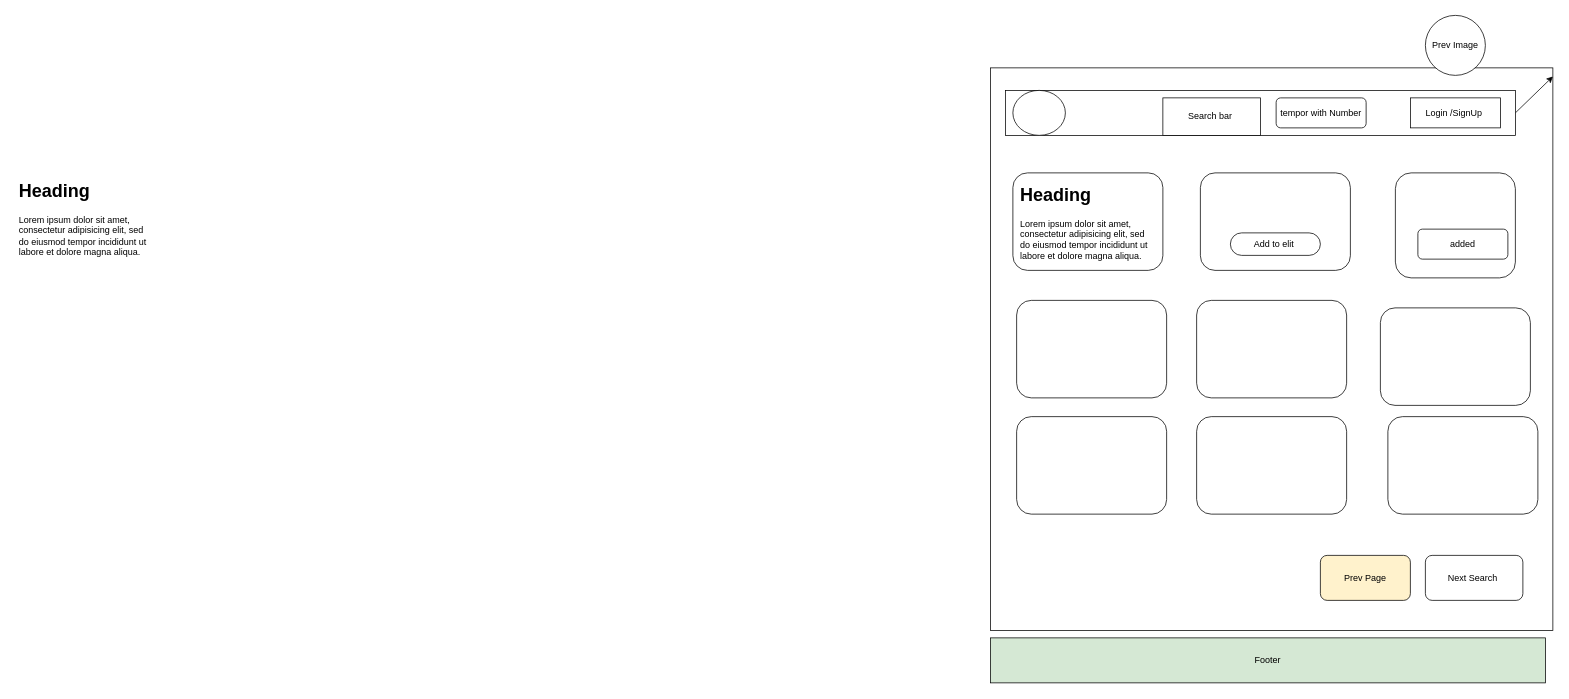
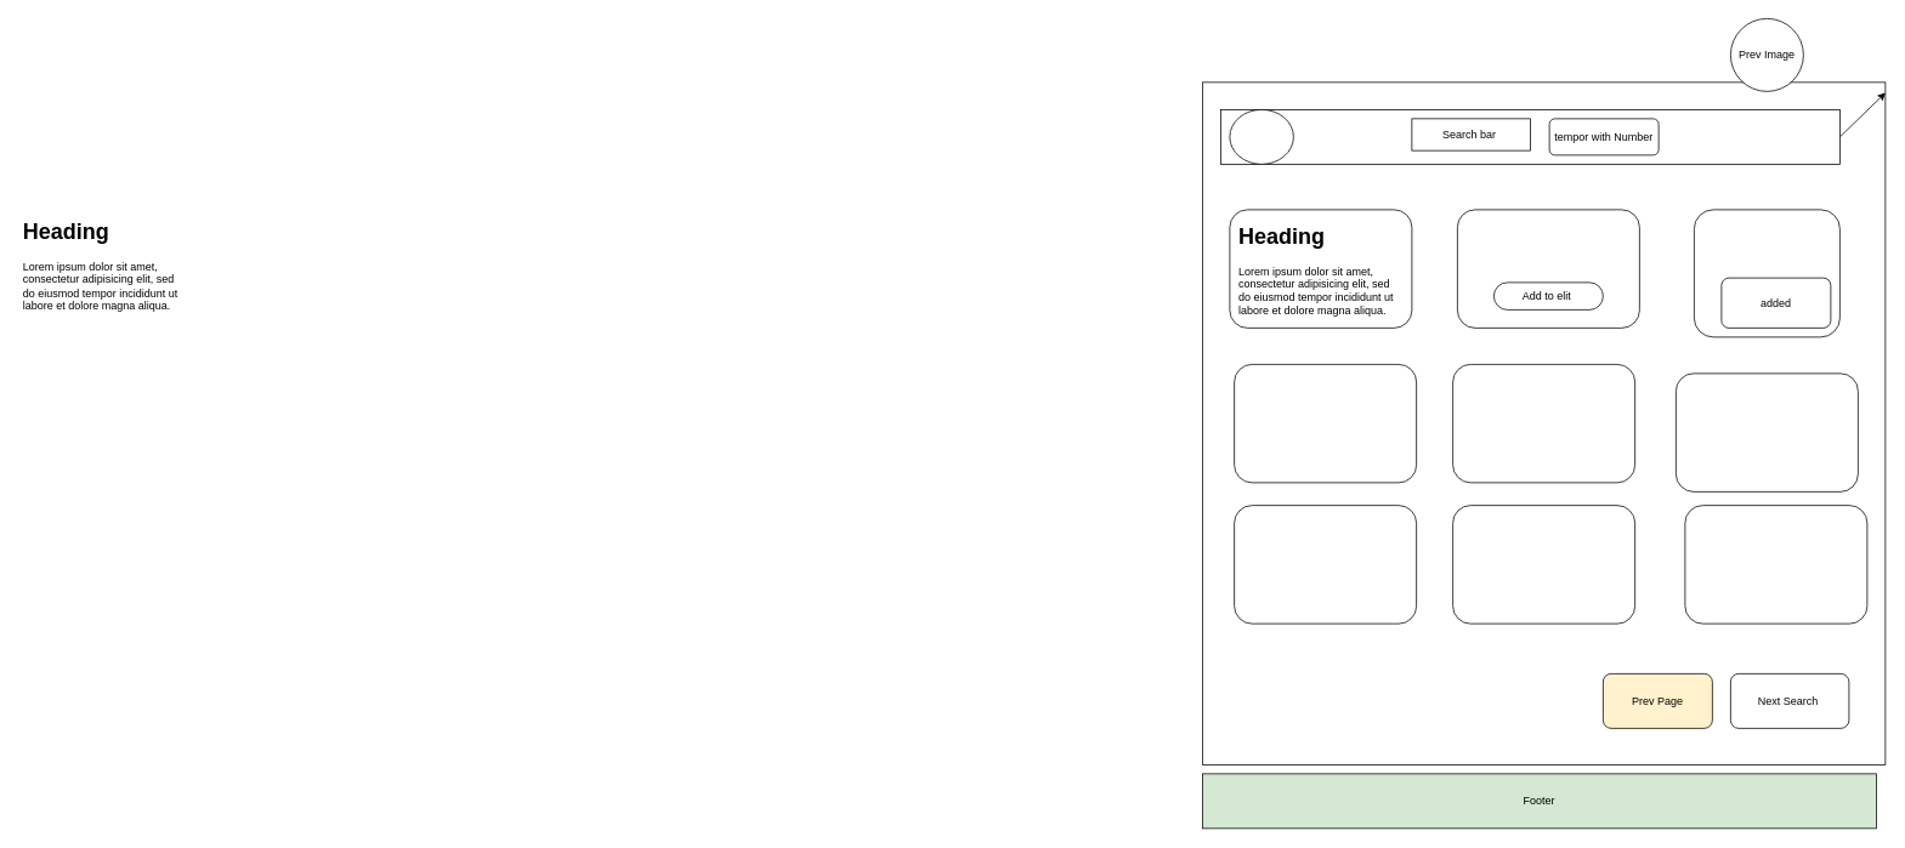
- <mxCell id="6" value="Login /SignUp&amp;nbsp;" style="rounded=0;whiteSpace=wrap;html=1;" vertex="1" parent="1"><mxGeometry x="1880" y="130" width="120" height="40" as="geometry" /></mxCell>
- <mxCell id="25" value="Search bar&amp;nbsp;" style="rounded=0;whiteSpace=wrap;html=1;" vertex="1" parent="1"><mxGeometry x="1550" y="130" width="130" height="50" as="geometry" /></mxCell>
+ <mxCell id="25" value="Search bar&amp;nbsp;" style="rounded=0;whiteSpace=wrap;html=1;" vertex="1" parent="1"><mxGeometry x="1550" y="130" width="130" height="35" as="geometry" /></mxCell>
- <mxCell id="23" value="added" style="rounded=1;whiteSpace=wrap;html=1;" vertex="1" parent="1"><mxGeometry x="1890" y="305" width="120" height="40" as="geometry" /></mxCell>
+ <mxCell id="23" value="added" style="rounded=1;whiteSpace=wrap;html=1;" vertex="1" parent="1"><mxGeometry x="1890" y="305" width="120" height="55" as="geometry" /></mxCell>
